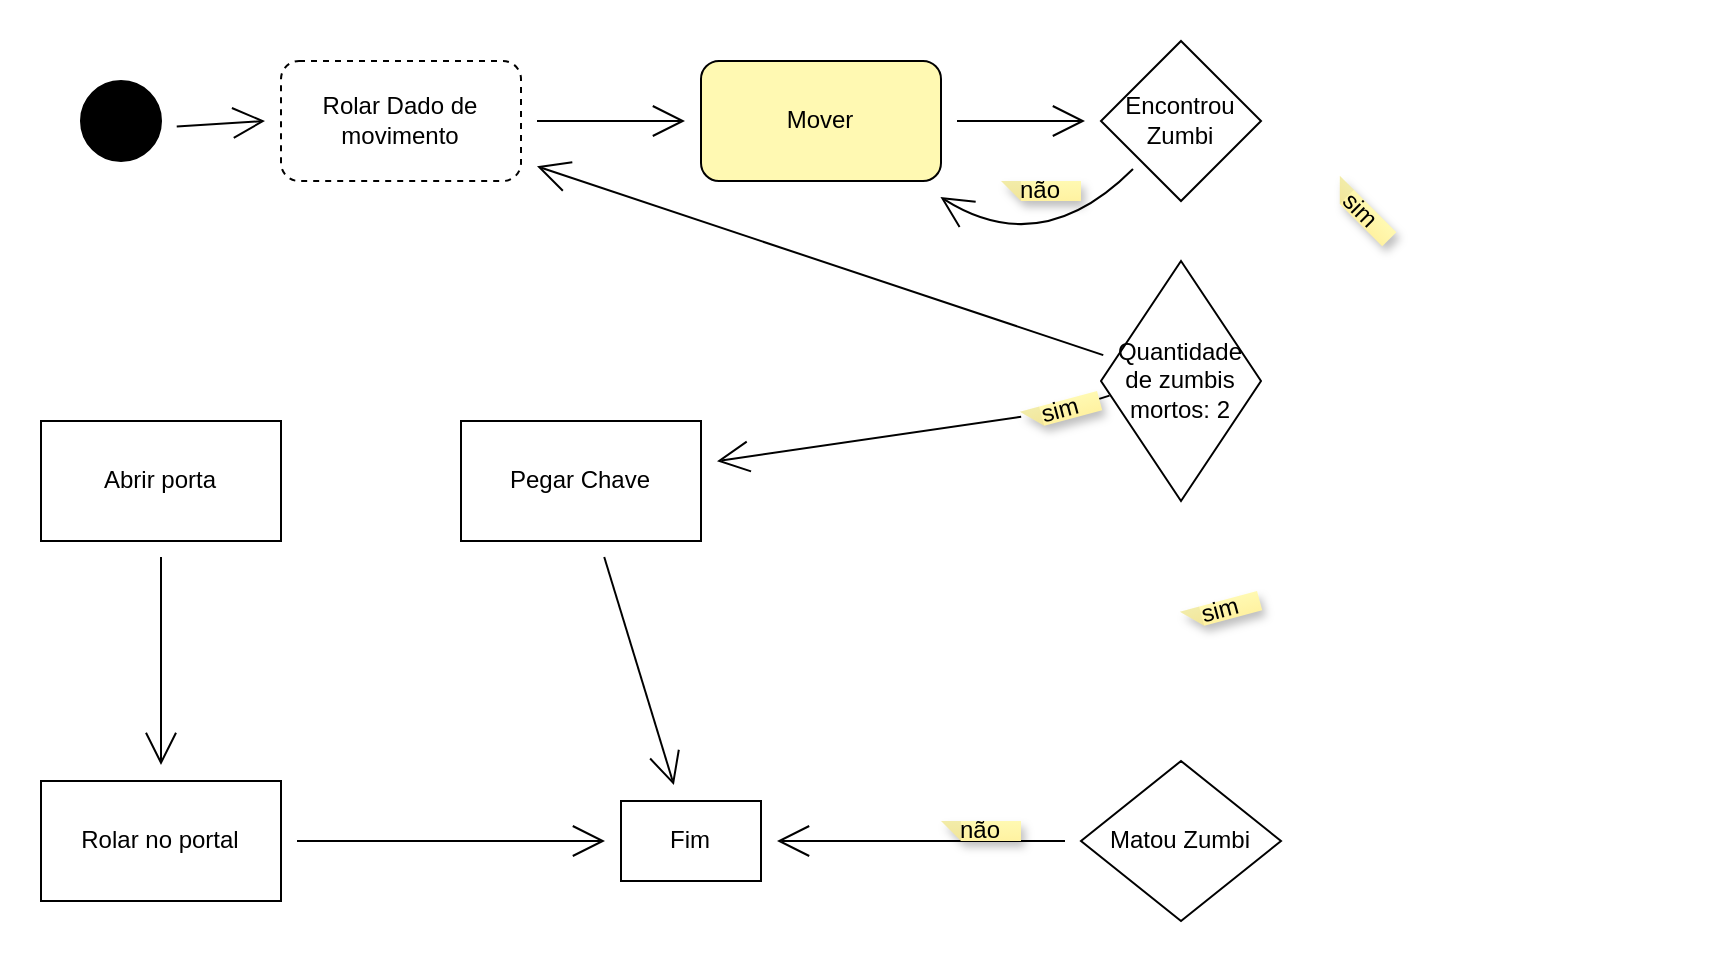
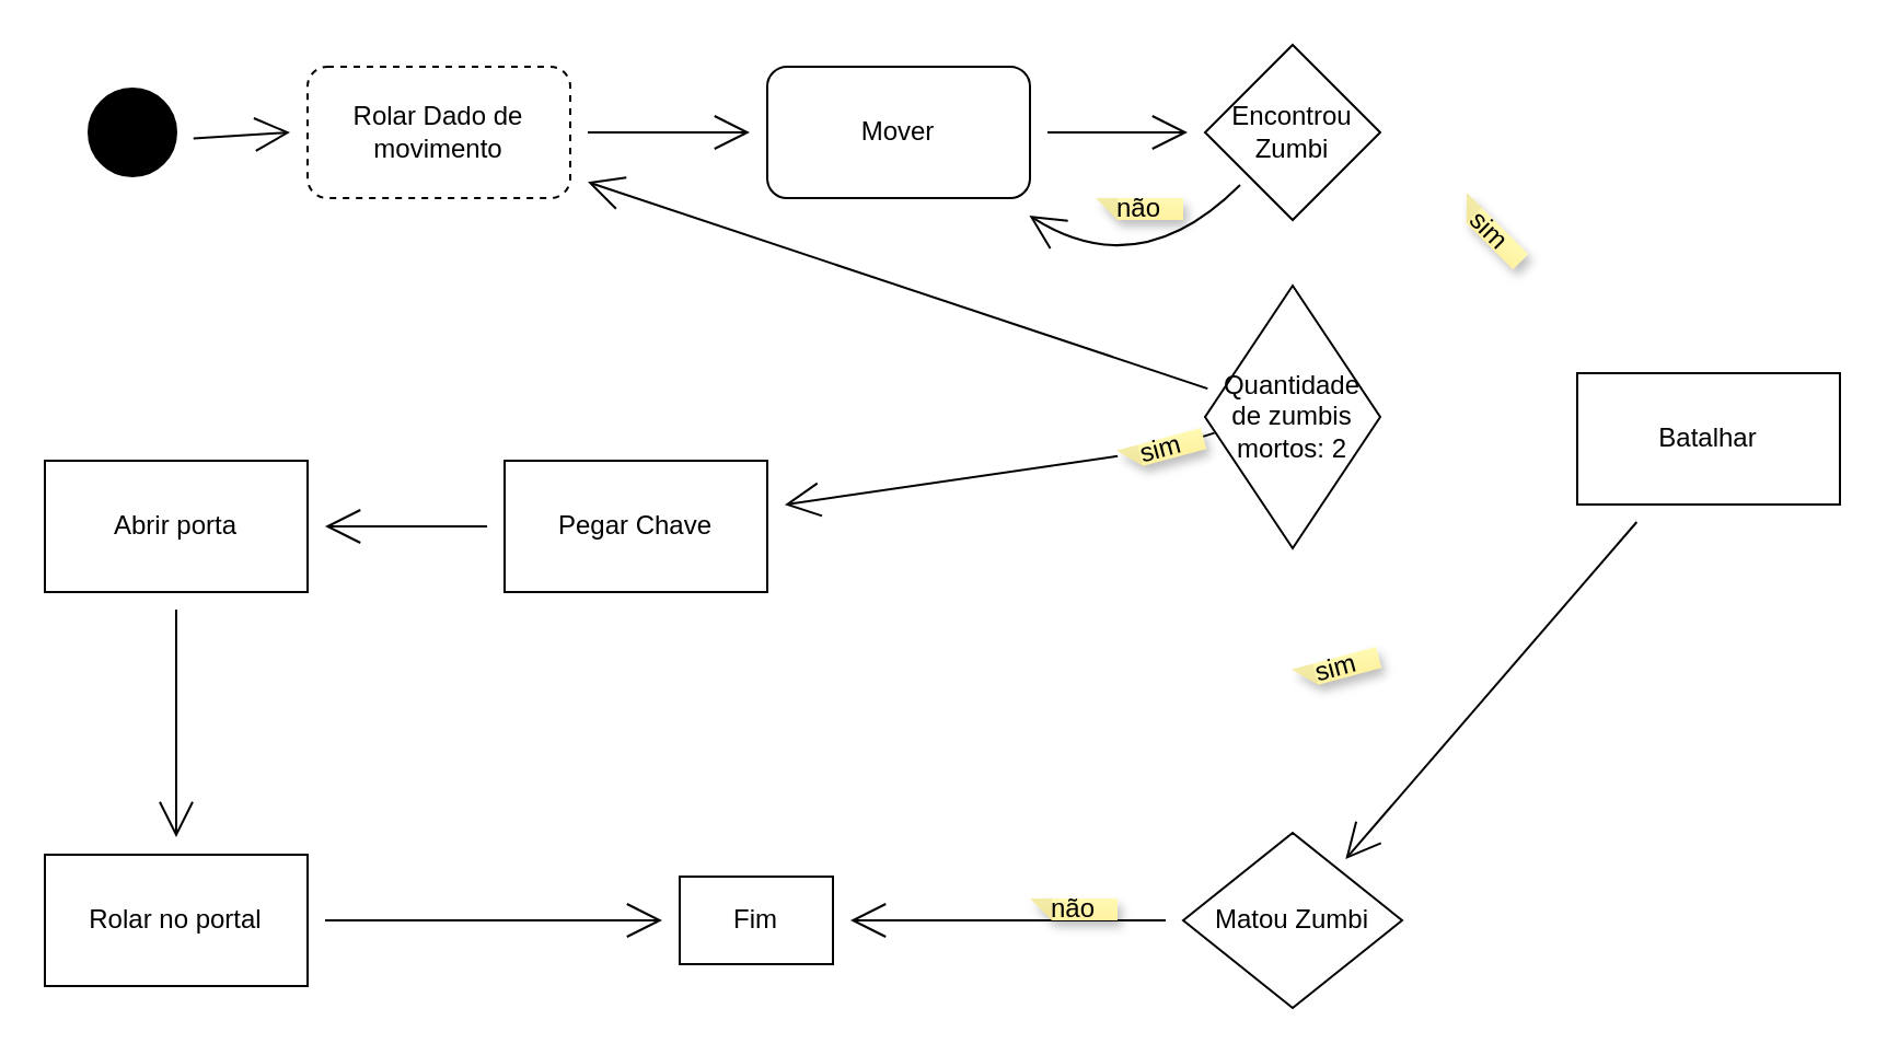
- <mxCell id="7" value="Mover" style="whiteSpace=wrap;html=1;rounded=1;fillColor=#fff9b2;" parent="1" vertex="1"><mxGeometry x="350" y="30" width="120" height="60" as="geometry" /></mxCell>
+ <mxCell id="7" value="Mover" style="whiteSpace=wrap;html=1;rounded=1;" parent="1" vertex="1"><mxGeometry x="350" y="30" width="120" height="60" as="geometry" /></mxCell>
+ <mxCell id="12" value="Batalhar" style="whiteSpace=wrap;html=1;" parent="1" vertex="1"><mxGeometry x="720" y="170" width="120" height="60" as="geometry" /></mxCell>
+ <mxCell id="11" style="edgeStyle=none;curved=1;rounded=0;orthogonalLoop=1;jettySize=auto;html=1;endArrow=open;startSize=14;endSize=14;sourcePerimeterSpacing=8;targetPerimeterSpacing=8;" parent="1" source="12" target="14" edge="1"><mxGeometry relative="1" as="geometry" /></mxCell>
- <mxCell id="9" style="edgeStyle=none;curved=1;rounded=0;orthogonalLoop=1;jettySize=auto;html=1;endArrow=open;startSize=14;endSize=14;sourcePerimeterSpacing=8;targetPerimeterSpacing=8;" parent="1" source="10" target="22" edge="1"><mxGeometry relative="1" as="geometry" /></mxCell>
+ <mxCell id="9" style="edgeStyle=none;curved=1;rounded=0;orthogonalLoop=1;jettySize=auto;html=1;endArrow=open;startSize=14;endSize=14;sourcePerimeterSpacing=8;targetPerimeterSpacing=8;" parent="1" source="10" target="16" edge="1"><mxGeometry relative="1" as="geometry" /></mxCell>
